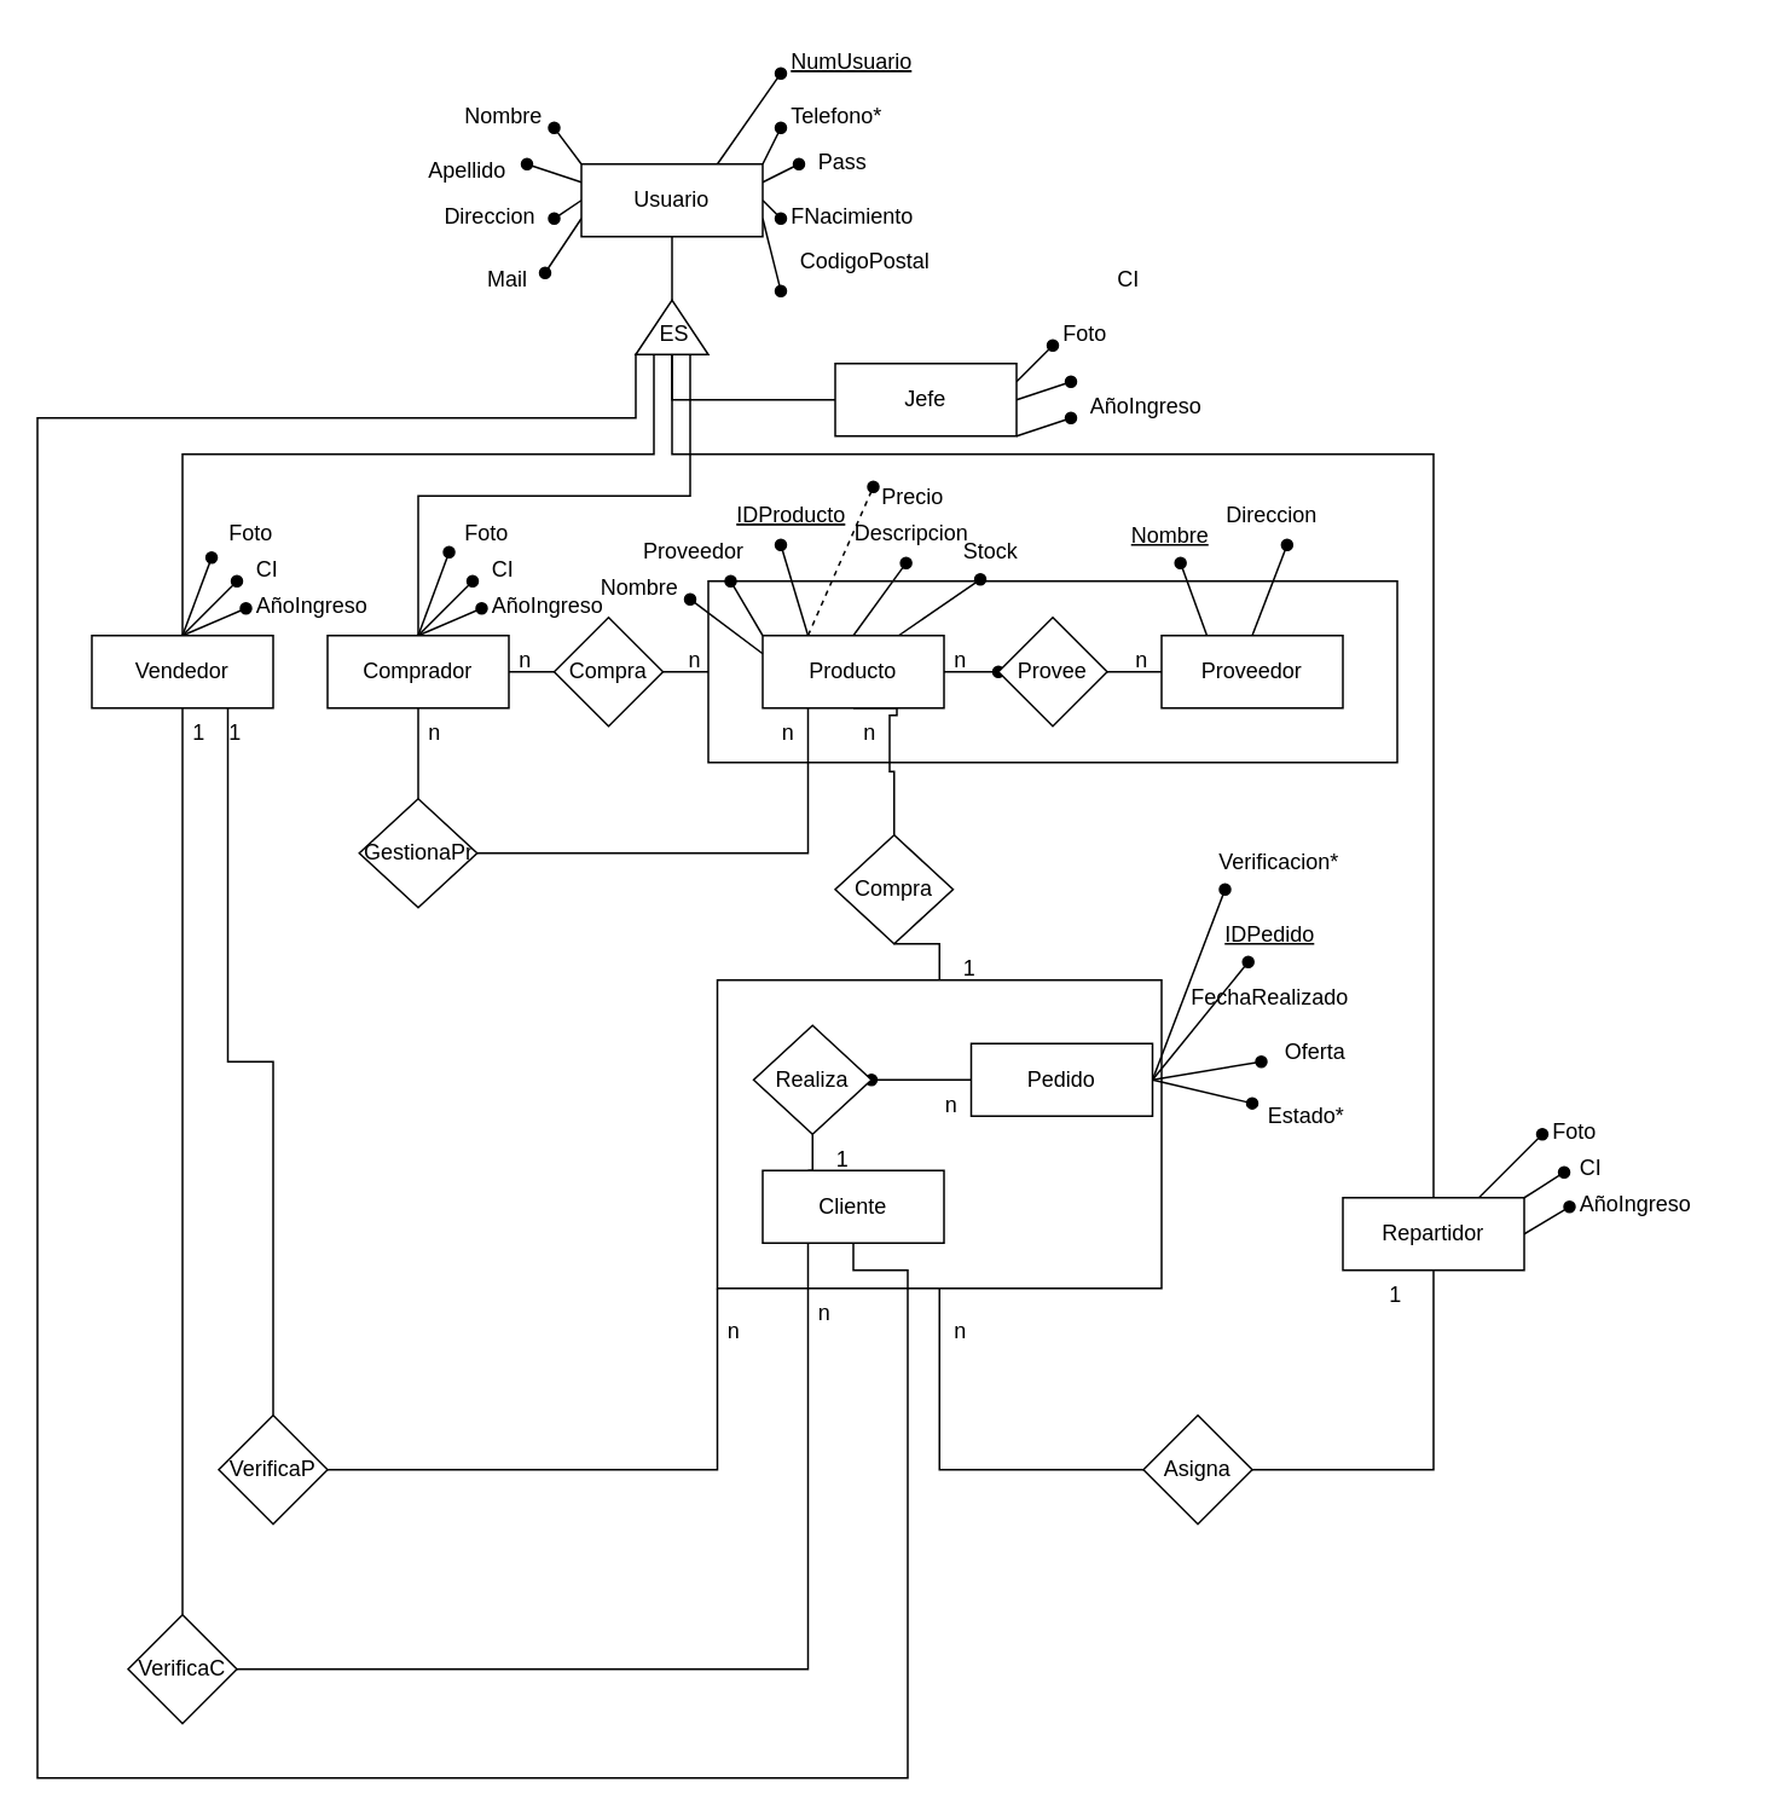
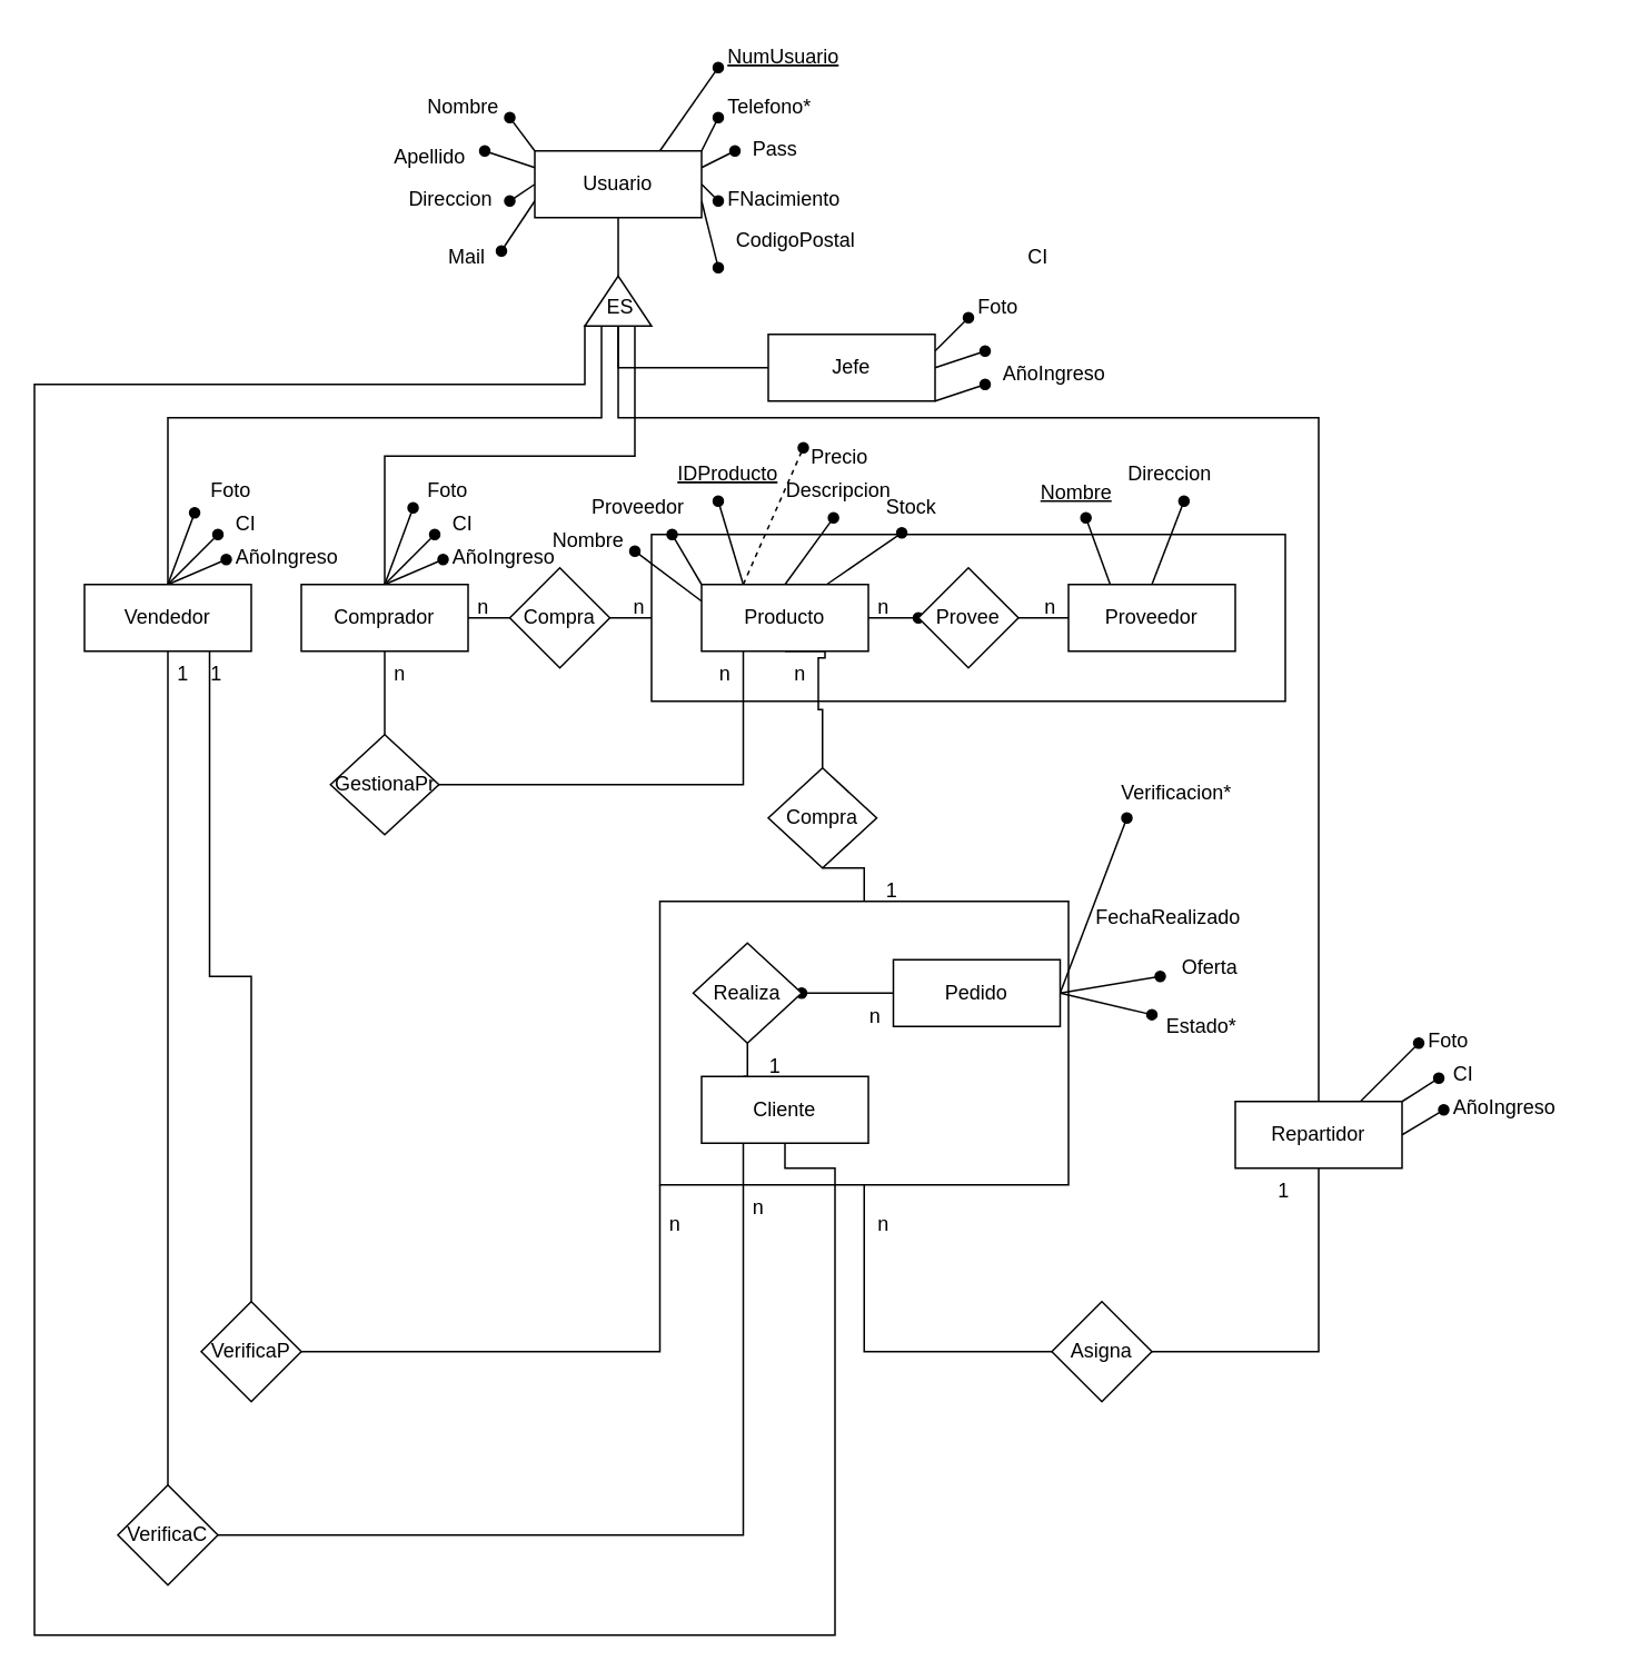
- <mxCell id="112" value="&lt;u&gt;IDPedido&lt;/u&gt;" style="text;html=1;strokeColor=none;fillColor=none;align=center;verticalAlign=middle;whiteSpace=wrap;rounded=0;" vertex="1" parent="1"><mxGeometry x="670" y="500" width="60" height="30" as="geometry" /></mxCell>
- <mxCell id="54" style="rounded=0;orthogonalLoop=1;jettySize=auto;html=1;exitX=1;exitY=0.5;exitDx=0;exitDy=0;startArrow=none;startFill=0;endArrow=oval;endFill=1;" edge="1" parent="1" source="121" target="112"><mxGeometry relative="1" as="geometry"><mxPoint x="700" y="510" as="targetPoint" /><mxPoint x="810" y="475" as="sourcePoint" /></mxGeometry></mxCell>
